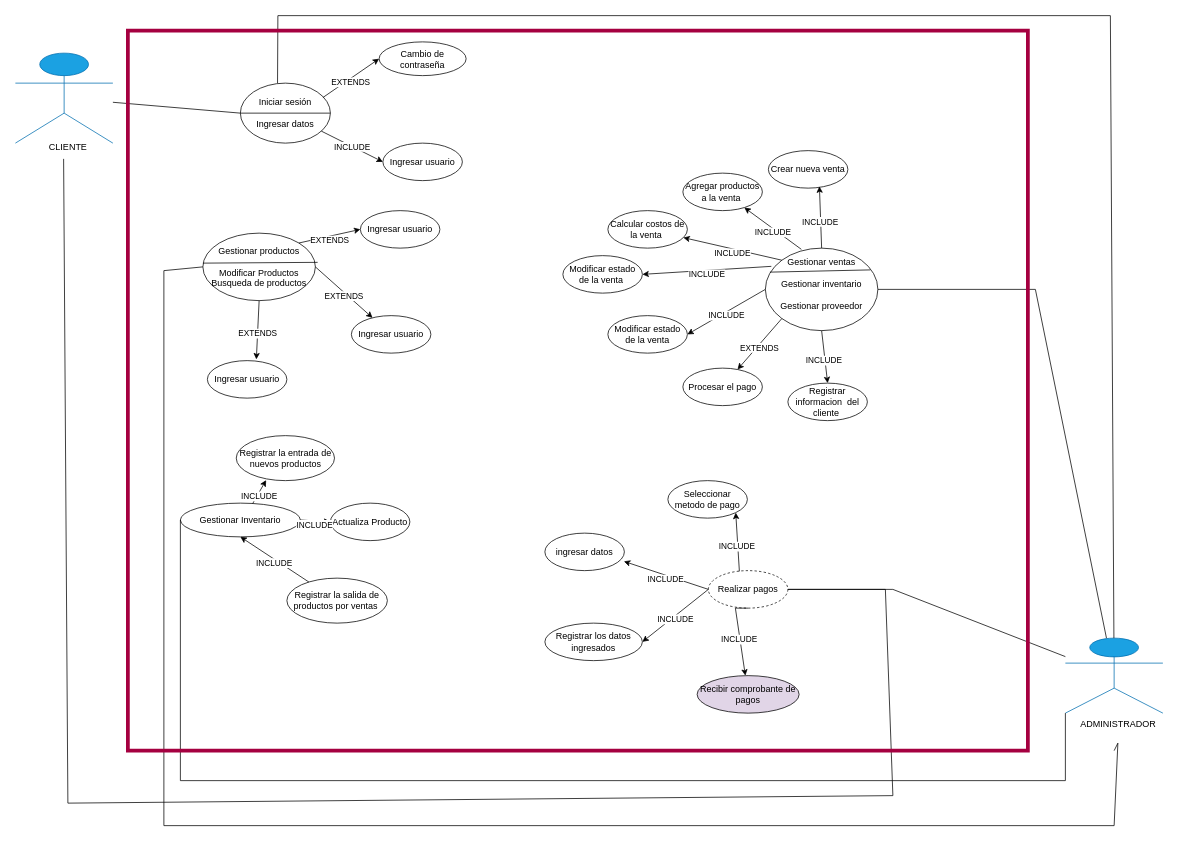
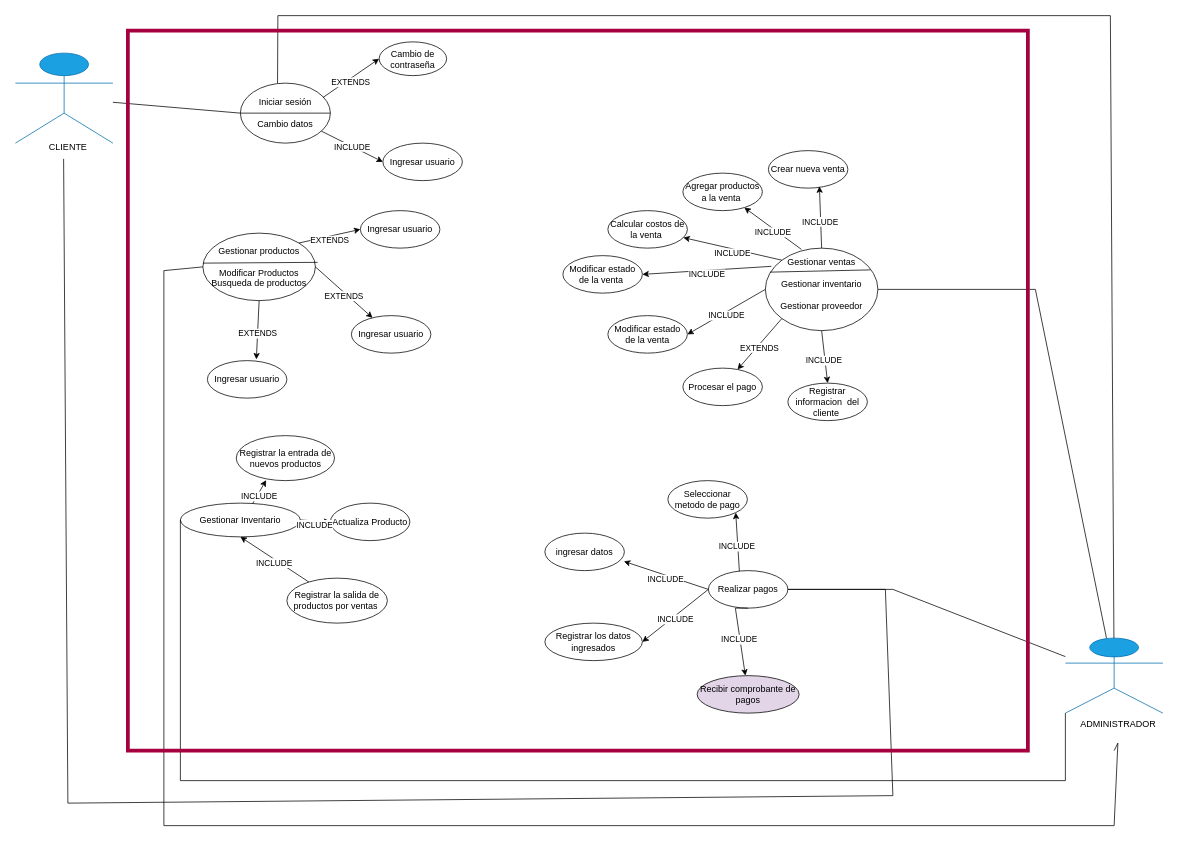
- <mxCell id="6" value="Cambio de contraseña" style="ellipse;whiteSpace=wrap;html=1;" vertex="1" parent="1"><mxGeometry x="505" y="55" width="116" height="45" as="geometry" /></mxCell>
+ <mxCell id="6" value="Cambio de contraseña" style="ellipse;whiteSpace=wrap;html=1;" vertex="1" parent="1"><mxGeometry x="505" y="55" width="90" height="45" as="geometry" /></mxCell>
- <mxCell id="4" value="Iniciar sesión&lt;div&gt;&lt;br&gt;&lt;/div&gt;&lt;div&gt;Ingresar datos&lt;/div&gt;" style="ellipse;whiteSpace=wrap;html=1;" vertex="1" parent="1"><mxGeometry x="320" y="110" width="120" height="80" as="geometry" /></mxCell>
+ <mxCell id="4" value="Iniciar sesión&lt;div&gt;&lt;br&gt;&lt;/div&gt;&lt;div&gt;Cambio datos&lt;/div&gt;" style="ellipse;whiteSpace=wrap;html=1;" vertex="1" parent="1"><mxGeometry x="320" y="110" width="120" height="80" as="geometry" /></mxCell>
- <mxCell id="26" value="Realizar pagos" style="ellipse;whiteSpace=wrap;html=1;dashed=1;" vertex="1" parent="1"><mxGeometry x="944" y="760" width="106" height="50" as="geometry" /></mxCell>
+ <mxCell id="26" value="Realizar pagos" style="ellipse;whiteSpace=wrap;html=1;" vertex="1" parent="1"><mxGeometry x="944" y="760" width="106" height="50" as="geometry" /></mxCell>
